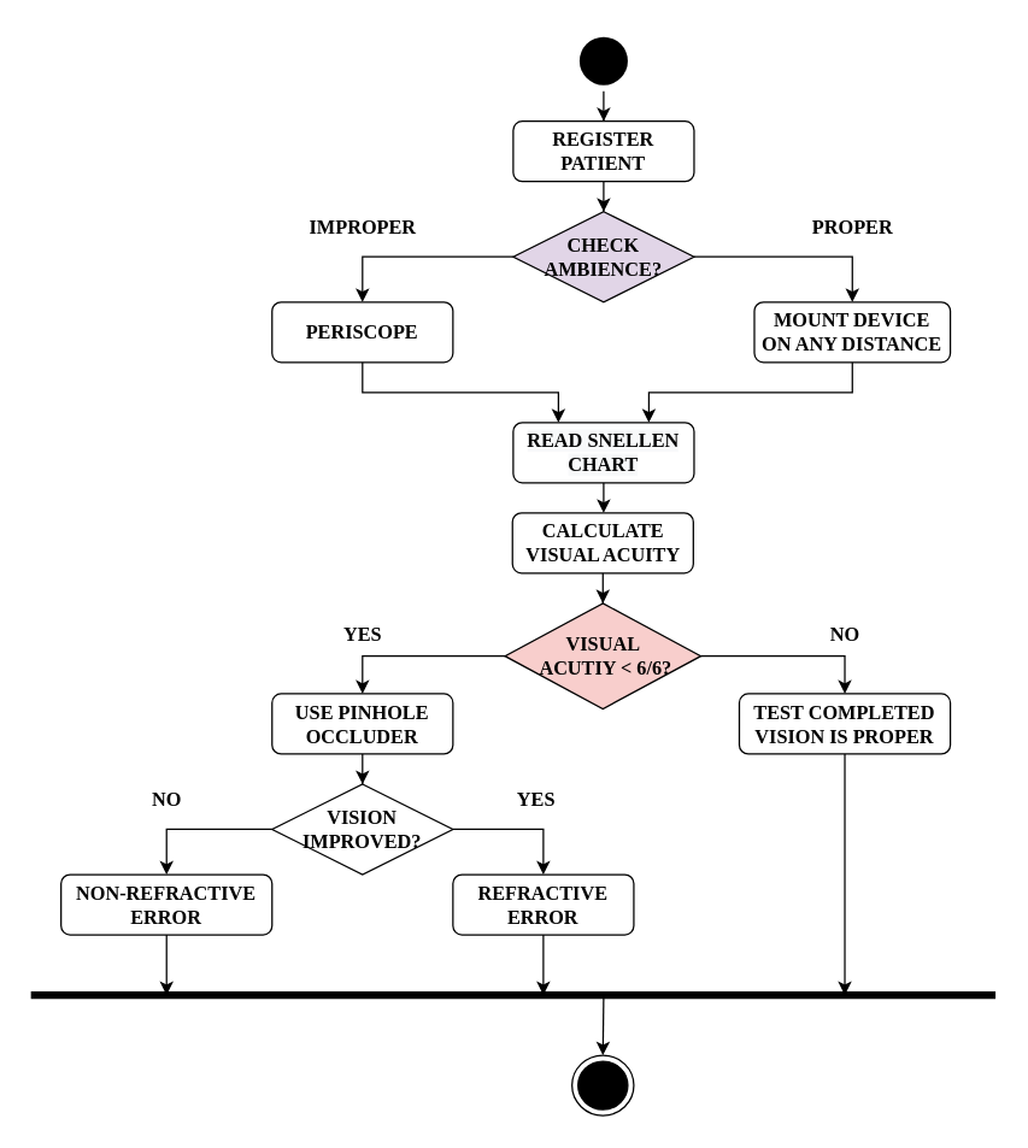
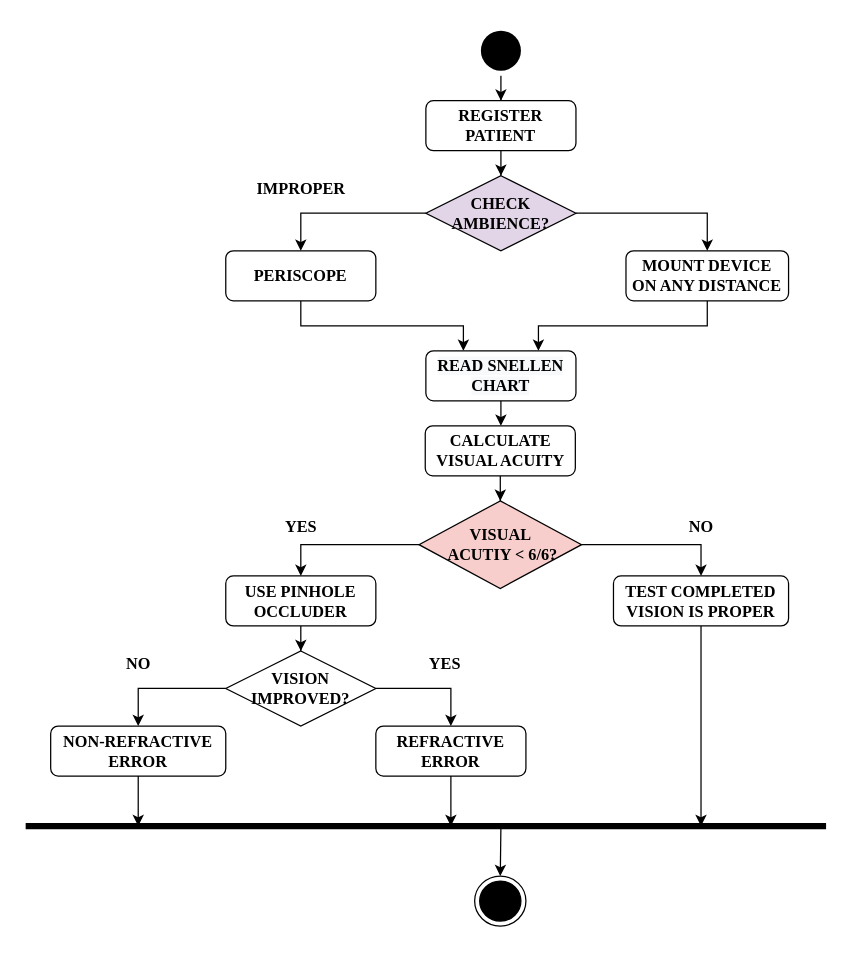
- <mxCell id="35" value="&lt;b&gt;PROPER&lt;/b&gt;" style="text;html=1;align=center;verticalAlign=middle;resizable=0;points=[];autosize=1;fontSize=13;fontFamily=Times New Roman;" vertex="1" parent="1"><mxGeometry x="530" y="140" width="70" height="20" as="geometry" /></mxCell>
